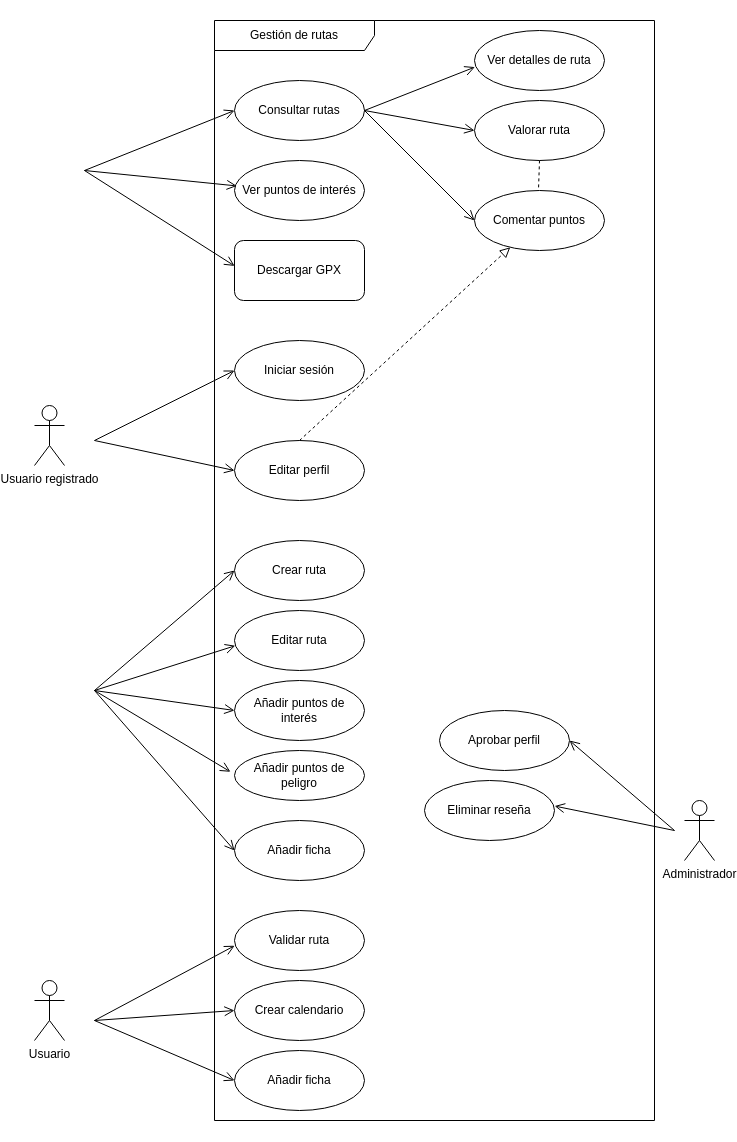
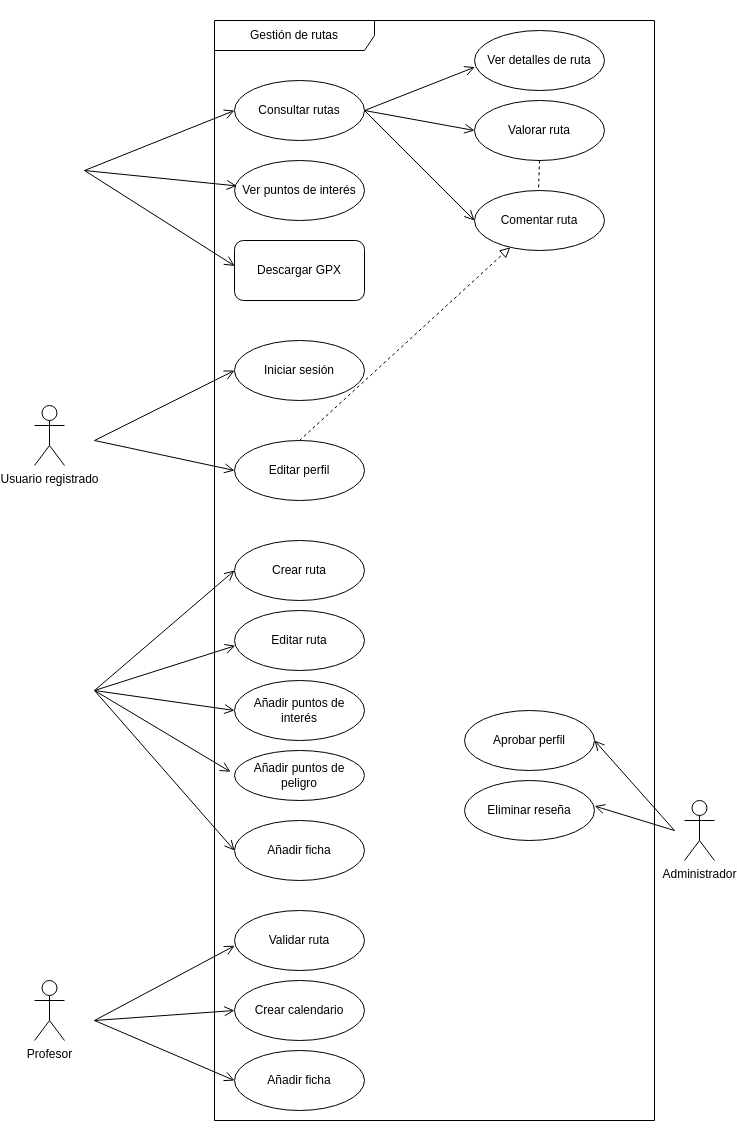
- <mxCell id="11" value="Comentar puntos" style="ellipse;whiteSpace=wrap;html=1;" vertex="1" parent="2"><mxGeometry x="260" y="170" width="130" height="60" as="geometry" /></mxCell>
+ <mxCell id="11" value="Comentar ruta" style="ellipse;whiteSpace=wrap;html=1;" vertex="1" parent="2"><mxGeometry x="260" y="170" width="130" height="60" as="geometry" /></mxCell>
- <mxCell id="25" value="Aprobar perfil" style="ellipse;whiteSpace=wrap;html=1;" vertex="1" parent="2"><mxGeometry x="225" y="690" width="130" height="60" as="geometry" /></mxCell>
+ <mxCell id="25" value="Aprobar perfil" style="ellipse;whiteSpace=wrap;html=1;" vertex="1" parent="2"><mxGeometry x="250" y="690" width="130" height="60" as="geometry" /></mxCell>
- <mxCell id="26" value="Eliminar reseña" style="ellipse;whiteSpace=wrap;html=1;" vertex="1" parent="2"><mxGeometry x="210" y="760" width="130" height="60" as="geometry" /></mxCell>
+ <mxCell id="26" value="Eliminar reseña" style="ellipse;whiteSpace=wrap;html=1;" vertex="1" parent="2"><mxGeometry x="250" y="760" width="130" height="60" as="geometry" /></mxCell>
- <mxCell id="37" value="&lt;div&gt;Usuario&lt;/div&gt;" style="shape=umlActor;verticalLabelPosition=bottom;verticalAlign=top;html=1;" vertex="1" parent="1"><mxGeometry x="20" y="980" width="30" height="60" as="geometry" /></mxCell>
+ <mxCell id="37" value="&lt;div&gt;Profesor&lt;/div&gt;" style="shape=umlActor;verticalLabelPosition=bottom;verticalAlign=top;html=1;" vertex="1" parent="1"><mxGeometry x="20" y="980" width="30" height="60" as="geometry" /></mxCell>
